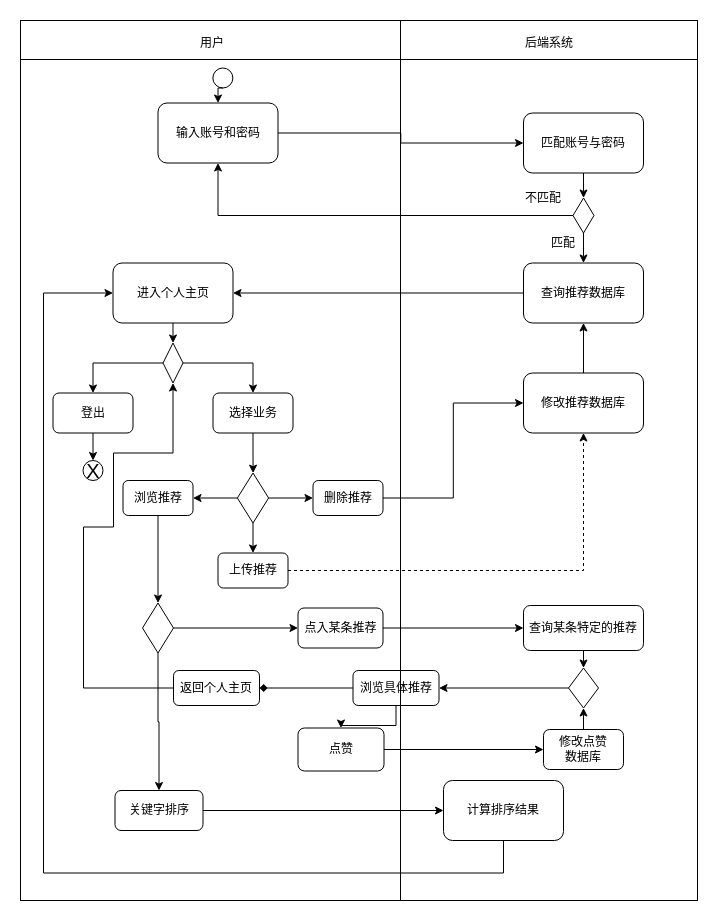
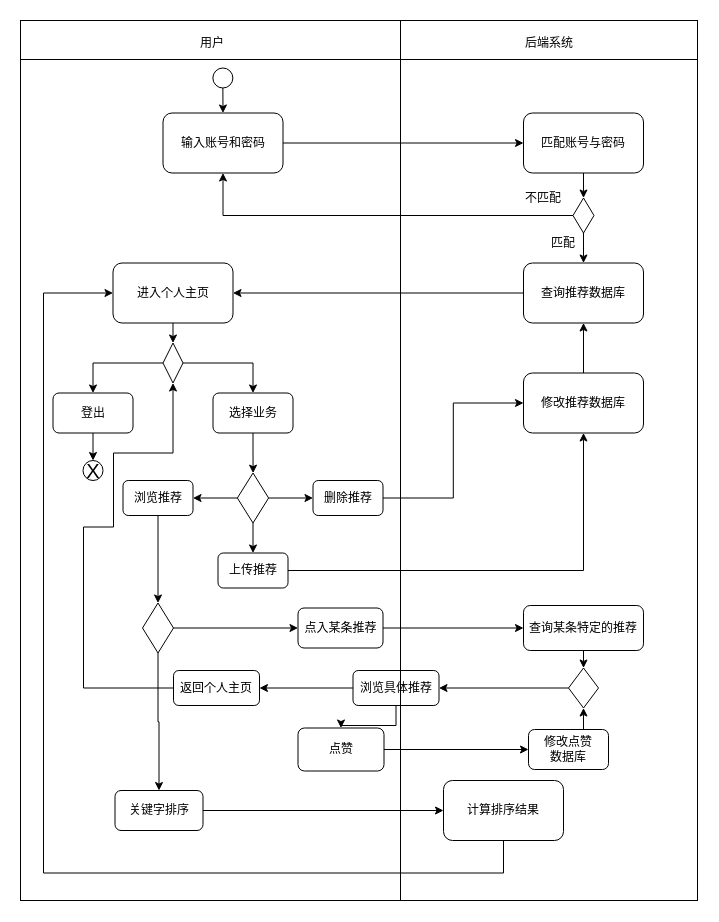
- <mxCell id="39" value="输入账号和密码" style="rounded=1;whiteSpace=wrap;html=1;fillColor=none;gradientColor=#ffffff;" parent="1" vertex="1"><mxGeometry x="157.5" y="102.5" width="120" height="60" as="geometry" /></mxCell>
+ <mxCell id="39" value="输入账号和密码" style="rounded=1;whiteSpace=wrap;html=1;fillColor=none;gradientColor=#ffffff;" parent="1" vertex="1"><mxGeometry x="162.5" y="112.5" width="120" height="60" as="geometry" /></mxCell>
- <mxCell id="26" style="edgeStyle=orthogonalEdgeStyle;rounded=0;orthogonalLoop=1;jettySize=auto;html=1;exitX=1;exitY=0.5;exitDx=0;exitDy=0;dashed=1;" parent="1" source="27" target="29" edge="1"><mxGeometry relative="1" as="geometry" /></mxCell>
+ <mxCell id="26" style="edgeStyle=orthogonalEdgeStyle;rounded=0;orthogonalLoop=1;jettySize=auto;html=1;exitX=1;exitY=0.5;exitDx=0;exitDy=0;" parent="1" source="27" target="29" edge="1"><mxGeometry relative="1" as="geometry" /></mxCell>
- <mxCell id="52" style="edgeStyle=orthogonalEdgeStyle;rounded=0;orthogonalLoop=1;jettySize=auto;html=1;exitX=0;exitY=0.5;exitDx=0;exitDy=0;entryX=1;entryY=0.5;entryDx=0;entryDy=0;endArrow=diamond;" parent="1" source="53" target="61" edge="1"><mxGeometry relative="1" as="geometry" /></mxCell>
+ <mxCell id="52" style="edgeStyle=orthogonalEdgeStyle;rounded=0;orthogonalLoop=1;jettySize=auto;html=1;exitX=0;exitY=0.5;exitDx=0;exitDy=0;entryX=1;entryY=0.5;entryDx=0;entryDy=0;" parent="1" source="53" target="61" edge="1"><mxGeometry relative="1" as="geometry" /></mxCell>
- <mxCell id="57" value="修改点赞&lt;br&gt;数据库" style="rounded=1;whiteSpace=wrap;html=1;fillColor=none;gradientColor=#ffffff;" parent="1" vertex="1"><mxGeometry x="543" y="729" width="80" height="40" as="geometry" /></mxCell>
+ <mxCell id="57" value="修改点赞&lt;br&gt;数据库" style="rounded=1;whiteSpace=wrap;html=1;fillColor=none;gradientColor=#ffffff;" parent="1" vertex="1"><mxGeometry x="528" y="729" width="80" height="40" as="geometry" /></mxCell>
